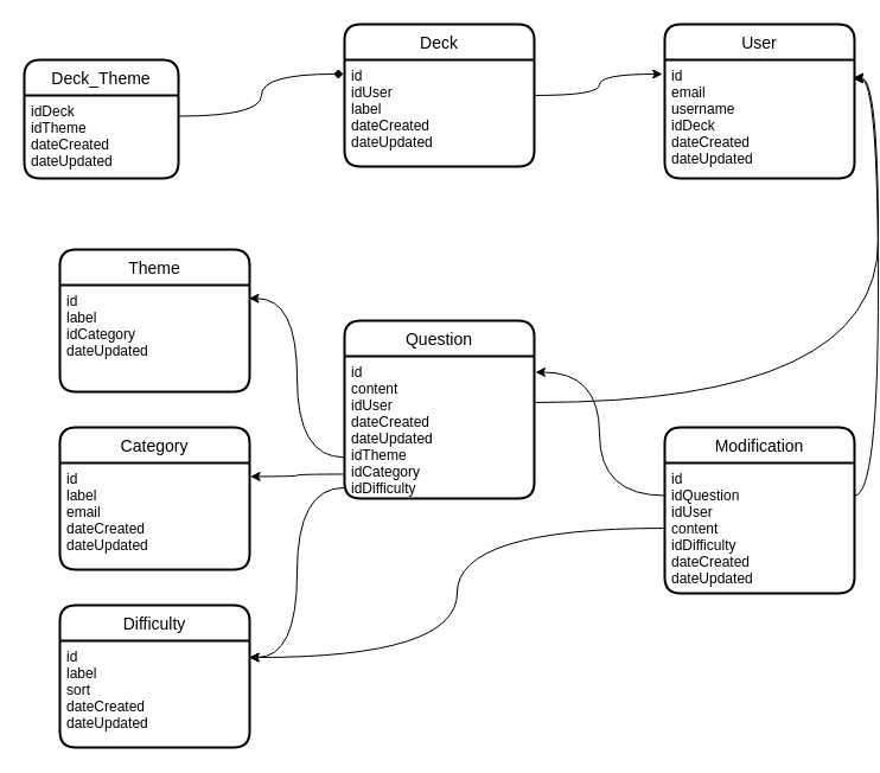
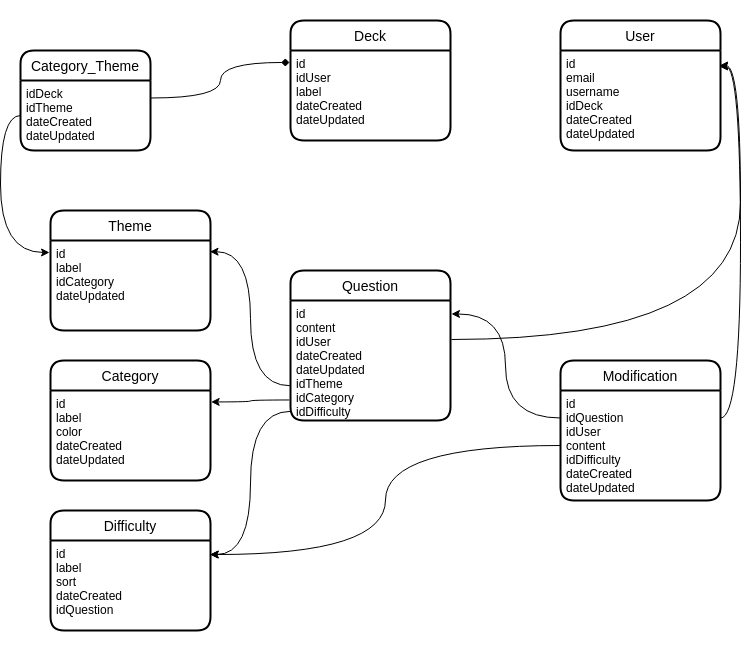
- <mxCell id="19" value="Deck_Theme" style="swimlane;childLayout=stackLayout;horizontal=1;startSize=30;horizontalStack=0;rounded=1;fontSize=14;fontStyle=0;strokeWidth=2;resizeParent=0;resizeLast=1;shadow=0;dashed=0;align=center;" vertex="1" parent="1"><mxGeometry x="20" y="50" width="130" height="100" as="geometry" /></mxCell>
+ <mxCell id="19" value="Category_Theme" style="swimlane;childLayout=stackLayout;horizontal=1;startSize=30;horizontalStack=0;rounded=1;fontSize=14;fontStyle=0;strokeWidth=2;resizeParent=0;resizeLast=1;shadow=0;dashed=0;align=center;" vertex="1" parent="1"><mxGeometry x="20" y="50" width="130" height="100" as="geometry" /></mxCell>
- <mxCell id="25" style="edgeStyle=orthogonalEdgeStyle;curved=1;orthogonalLoop=1;jettySize=auto;html=1;exitX=1.006;exitY=0.333;exitDx=0;exitDy=0;entryX=-0.012;entryY=0.12;entryDx=0;entryDy=0;entryPerimeter=0;strokeColor=default;exitPerimeter=0;" edge="1" parent="1" source="18" target="24"><mxGeometry relative="1" as="geometry" /></mxCell>
+ <mxCell id="22" style="edgeStyle=orthogonalEdgeStyle;curved=1;orthogonalLoop=1;jettySize=auto;html=1;exitX=0;exitY=0.5;exitDx=0;exitDy=0;entryX=-0.006;entryY=0.133;entryDx=0;entryDy=0;entryPerimeter=0;strokeColor=default;" edge="1" parent="1" source="20" target="7"><mxGeometry relative="1" as="geometry" /></mxCell>
- <mxCell id="5" value="id&#10;label&#10;email&#10;dateCreated&#10;dateUpdated" style="align=left;strokeColor=none;fillColor=none;spacingLeft=4;fontSize=12;verticalAlign=top;resizable=0;rotatable=0;part=1;" vertex="1" parent="4"><mxGeometry y="30" width="160" height="90" as="geometry" /></mxCell>
+ <mxCell id="5" value="id&#10;label&#10;color&#10;dateCreated&#10;dateUpdated" style="align=left;strokeColor=none;fillColor=none;spacingLeft=4;fontSize=12;verticalAlign=top;resizable=0;rotatable=0;part=1;" vertex="1" parent="4"><mxGeometry y="30" width="160" height="90" as="geometry" /></mxCell>
- <mxCell id="14" value="id&#10;label&#10;sort&#10;dateCreated&#10;dateUpdated" style="align=left;strokeColor=none;fillColor=none;spacingLeft=4;fontSize=12;verticalAlign=top;resizable=0;rotatable=0;part=1;" vertex="1" parent="13"><mxGeometry y="30" width="160" height="90" as="geometry" /></mxCell>
+ <mxCell id="14" value="id&#10;label&#10;sort&#10;dateCreated&#10;idQuestion" style="align=left;strokeColor=none;fillColor=none;spacingLeft=4;fontSize=12;verticalAlign=top;resizable=0;rotatable=0;part=1;" vertex="1" parent="13"><mxGeometry y="30" width="160" height="90" as="geometry" /></mxCell>
